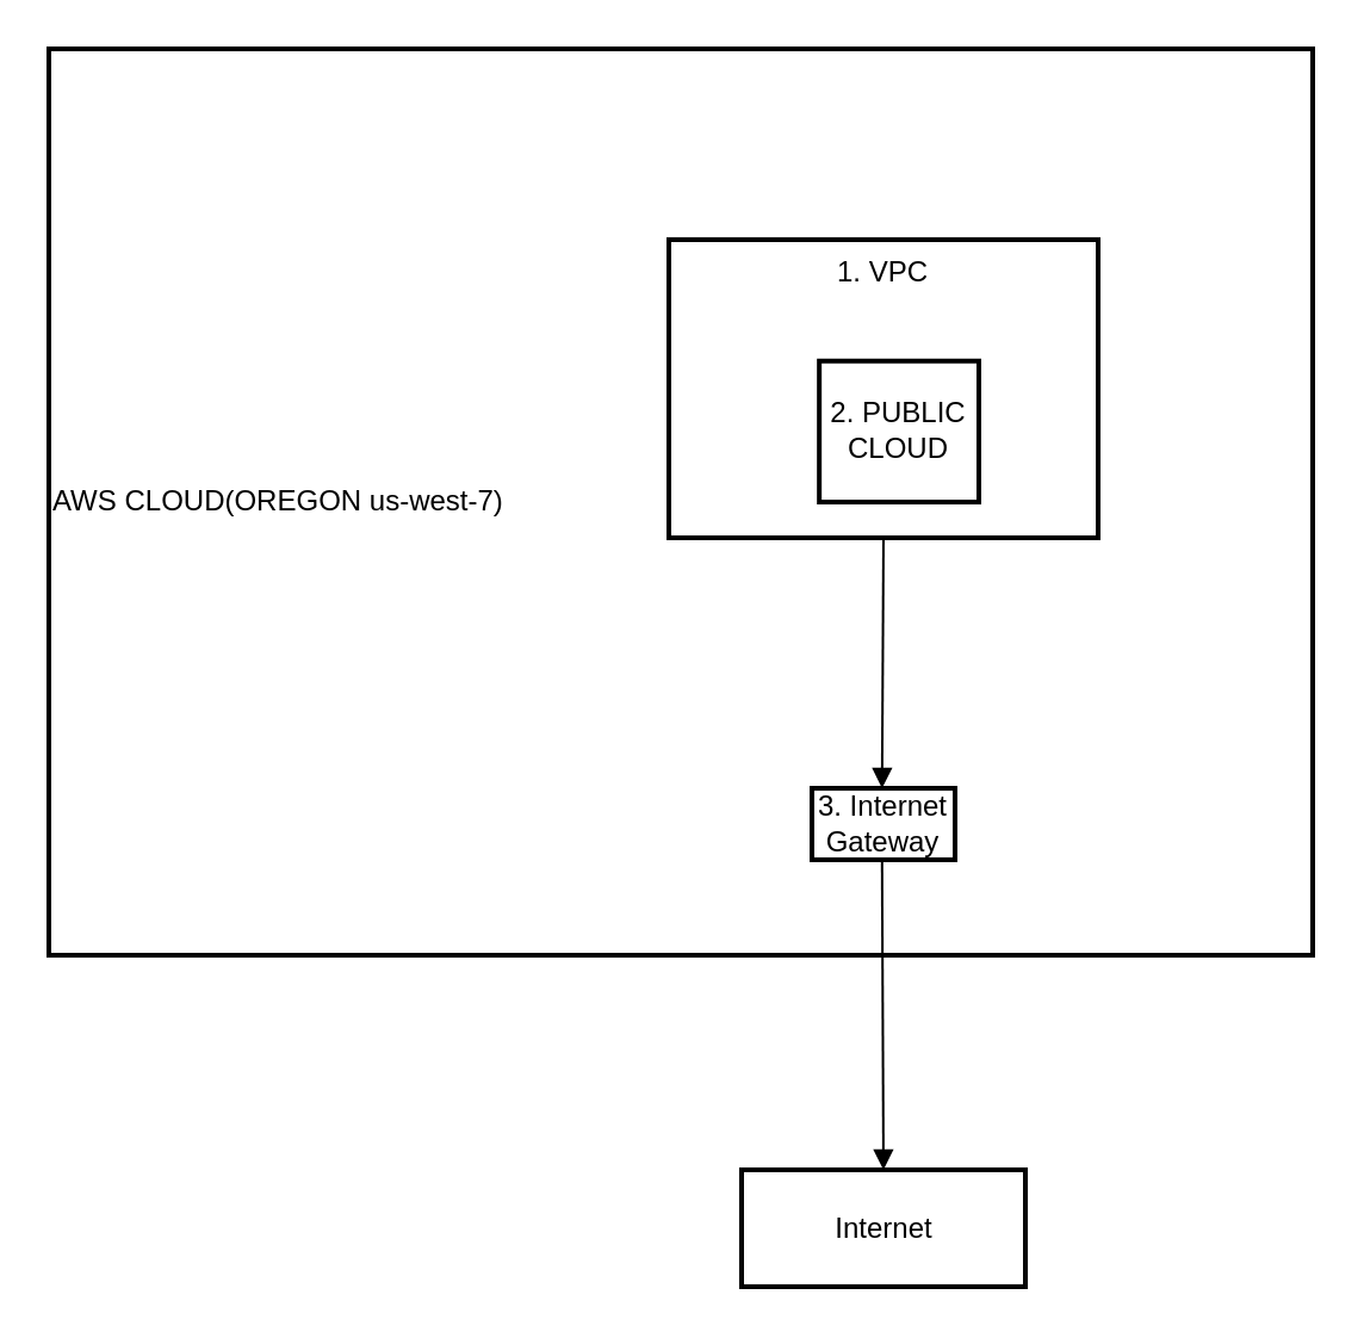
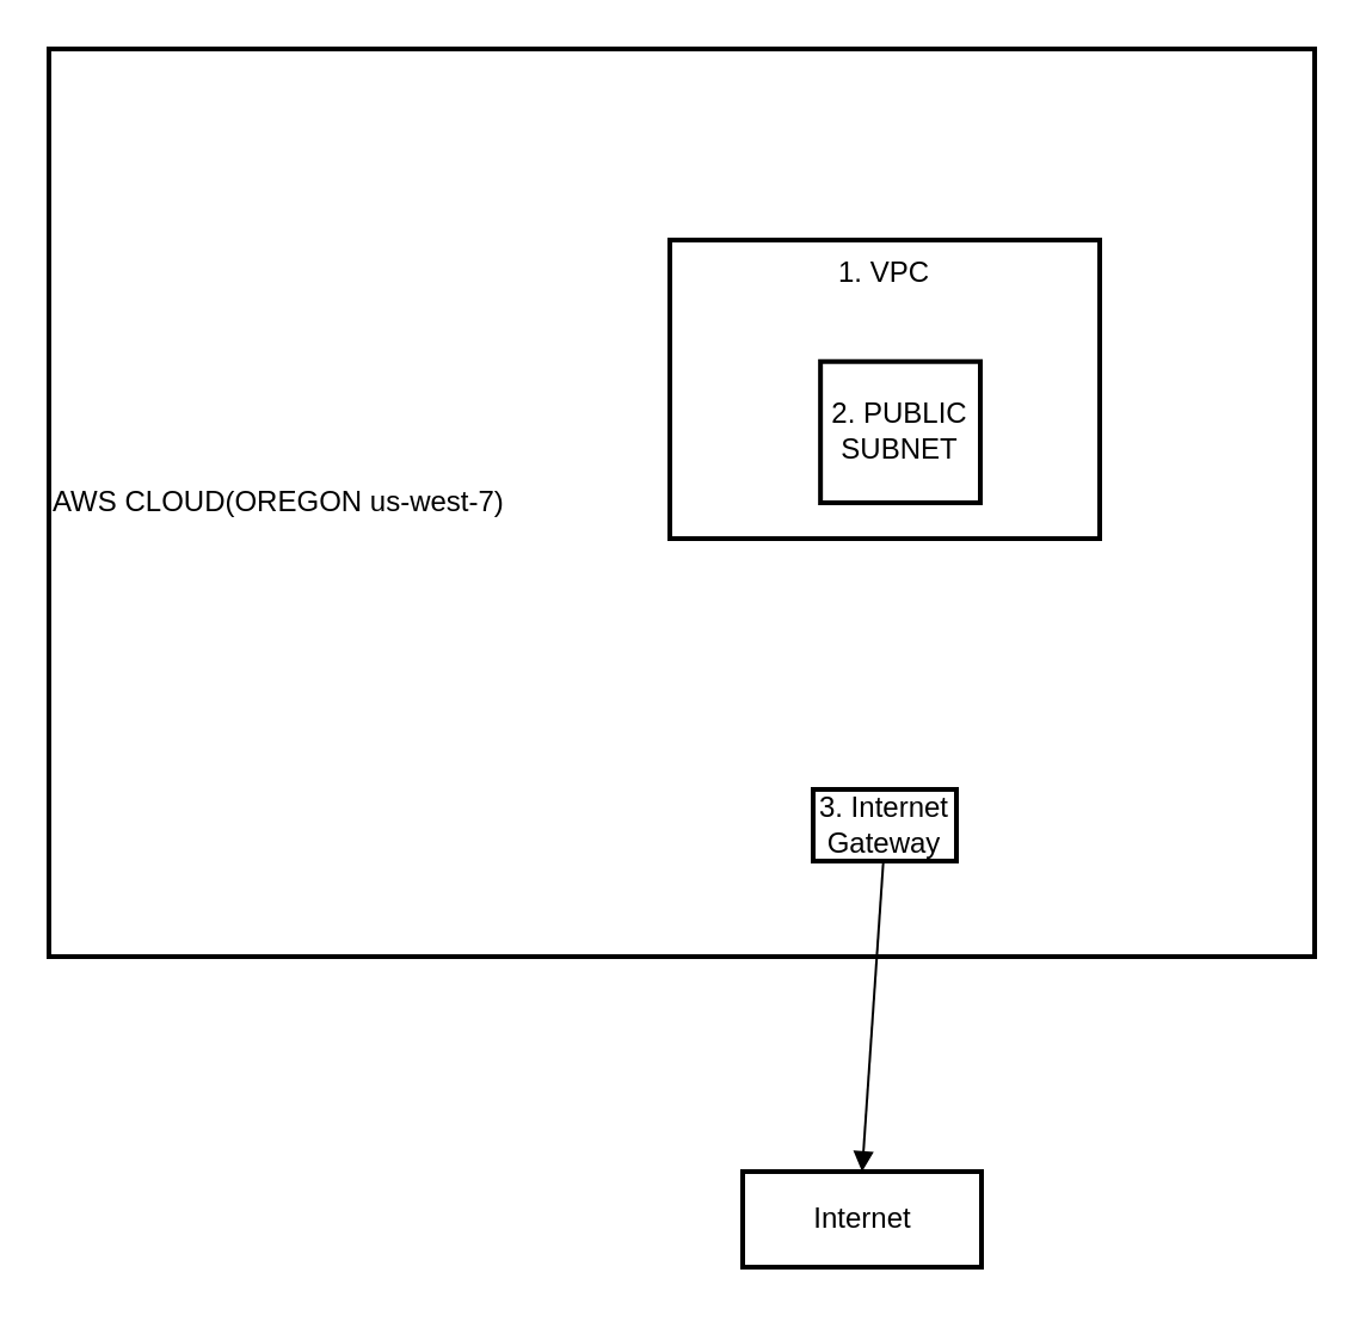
- <mxCell id="4" value="2. PUBLIC CLOUD" style="whiteSpace=wrap;strokeWidth=2;" vertex="1" parent="3"><mxGeometry x="63.08" y="50.87" width="66.92" height="59.13" as="geometry" /></mxCell>
+ <mxCell id="4" value="2. PUBLIC SUBNET" style="whiteSpace=wrap;strokeWidth=2;" vertex="1" parent="3"><mxGeometry x="63.08" y="50.87" width="66.92" height="59.13" as="geometry" /></mxCell>
- <mxCell id="8" value="" style="curved=1;startArrow=none;endArrow=block;exitX=0.5;exitY=1;entryX=0.49;entryY=0;rounded=0;" edge="1" parent="1" source="3" target="5"><mxGeometry relative="1" as="geometry"><Array as="points" /></mxGeometry></mxCell>
- <mxCell id="6" value="Internet" style="whiteSpace=wrap;strokeWidth=2;" vertex="1" parent="1"><mxGeometry x="310.5" y="490" width="119" height="49" as="geometry" /></mxCell>
+ <mxCell id="6" value="Internet" style="whiteSpace=wrap;strokeWidth=2;" vertex="1" parent="1"><mxGeometry x="310.5" y="490" width="100" height="40" as="geometry" /></mxCell>
